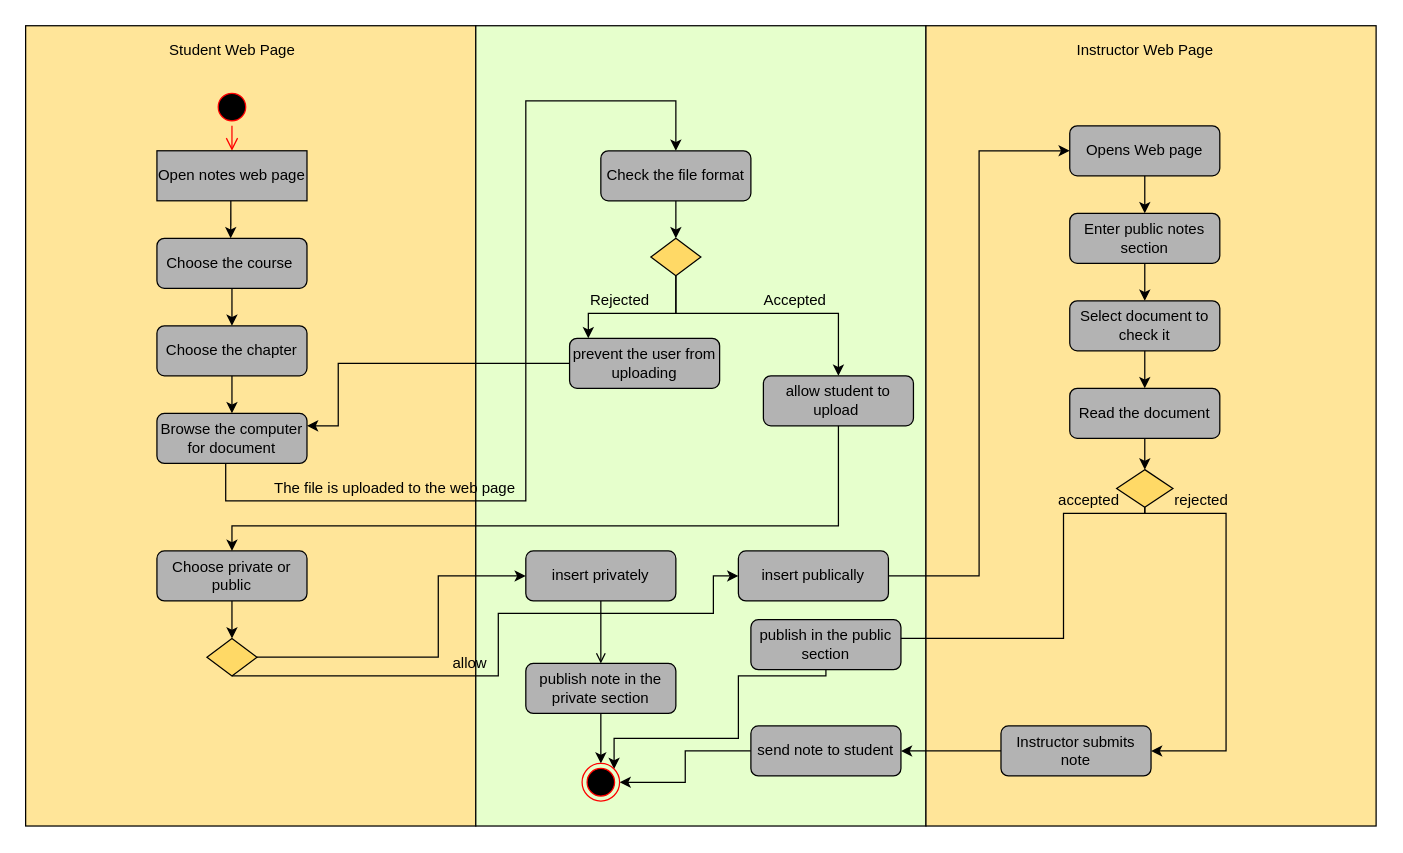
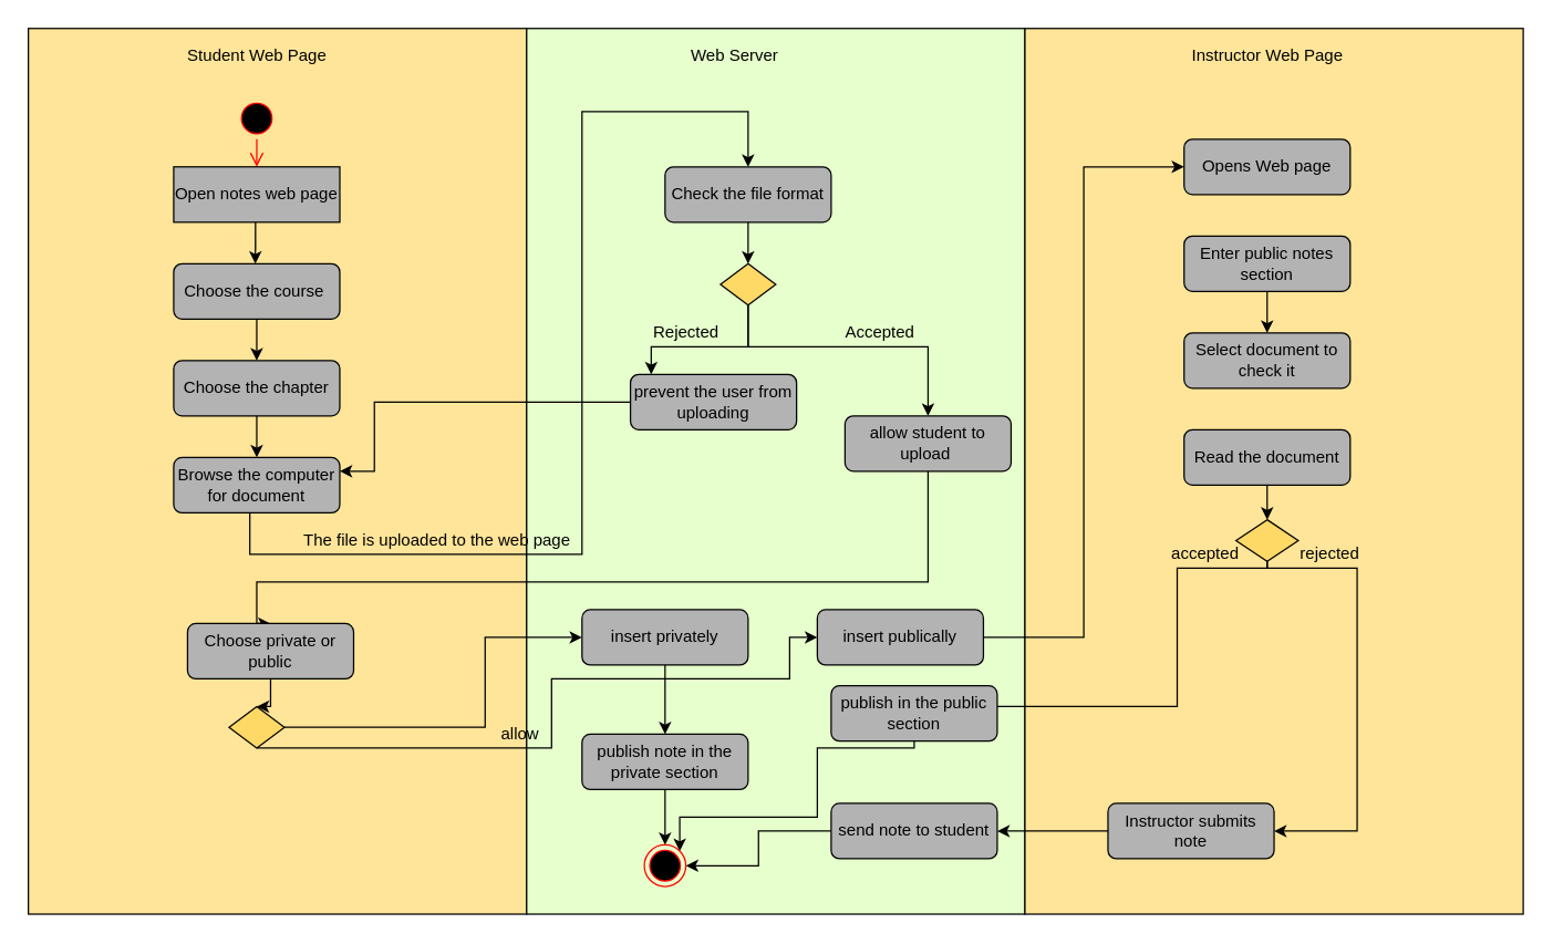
+ <mxCell id="5" value="Web Server" style="text;html=1;align=center;verticalAlign=middle;resizable=0;points=[];autosize=1;strokeColor=none;fillColor=none;" parent="1" vertex="1"><mxGeometry x="490" y="30" width="80" height="20" as="geometry" /></mxCell>
- <mxCell id="40" style="edgeStyle=orthogonalEdgeStyle;rounded=0;orthogonalLoop=1;jettySize=auto;html=1;" parent="1" source="41" target="43" edge="1"><mxGeometry relative="1" as="geometry" /></mxCell>
- <mxCell id="44" style="edgeStyle=orthogonalEdgeStyle;rounded=0;orthogonalLoop=1;jettySize=auto;html=1;" parent="1" source="45" target="47" edge="1"><mxGeometry relative="1" as="geometry" /></mxCell>
- <mxCell id="31" value="Choose private or public" style="rounded=1;whiteSpace=wrap;html=1;fillColor=#B3B3B3;" parent="1" vertex="1"><mxGeometry x="125" y="440" width="120" height="40" as="geometry" /></mxCell>
+ <mxCell id="31" value="Choose private or public" style="rounded=1;whiteSpace=wrap;html=1;fillColor=#B3B3B3;" parent="1" vertex="1"><mxGeometry x="135" y="450" width="120" height="40" as="geometry" /></mxCell>
- <mxCell id="32" style="edgeStyle=orthogonalEdgeStyle;rounded=0;orthogonalLoop=1;jettySize=auto;html=1;endArrow=open;" parent="1" source="33" target="60" edge="1"><mxGeometry relative="1" as="geometry" /></mxCell>
+ <mxCell id="32" style="edgeStyle=orthogonalEdgeStyle;rounded=0;orthogonalLoop=1;jettySize=auto;html=1;" parent="1" source="33" target="60" edge="1"><mxGeometry relative="1" as="geometry" /></mxCell>
